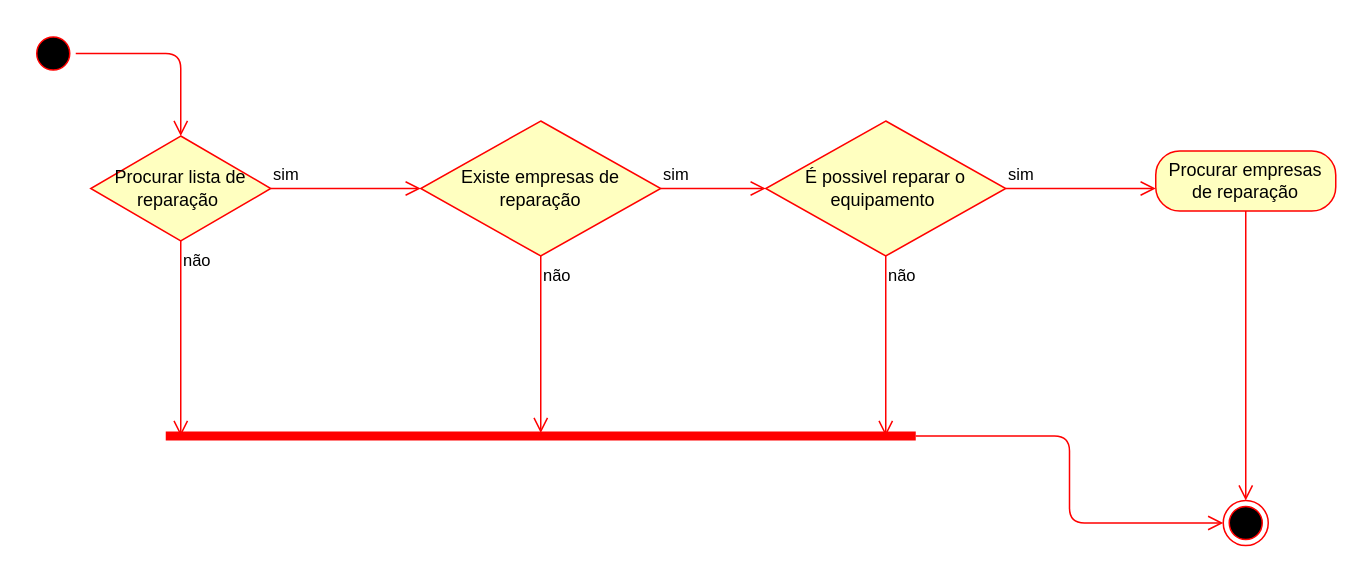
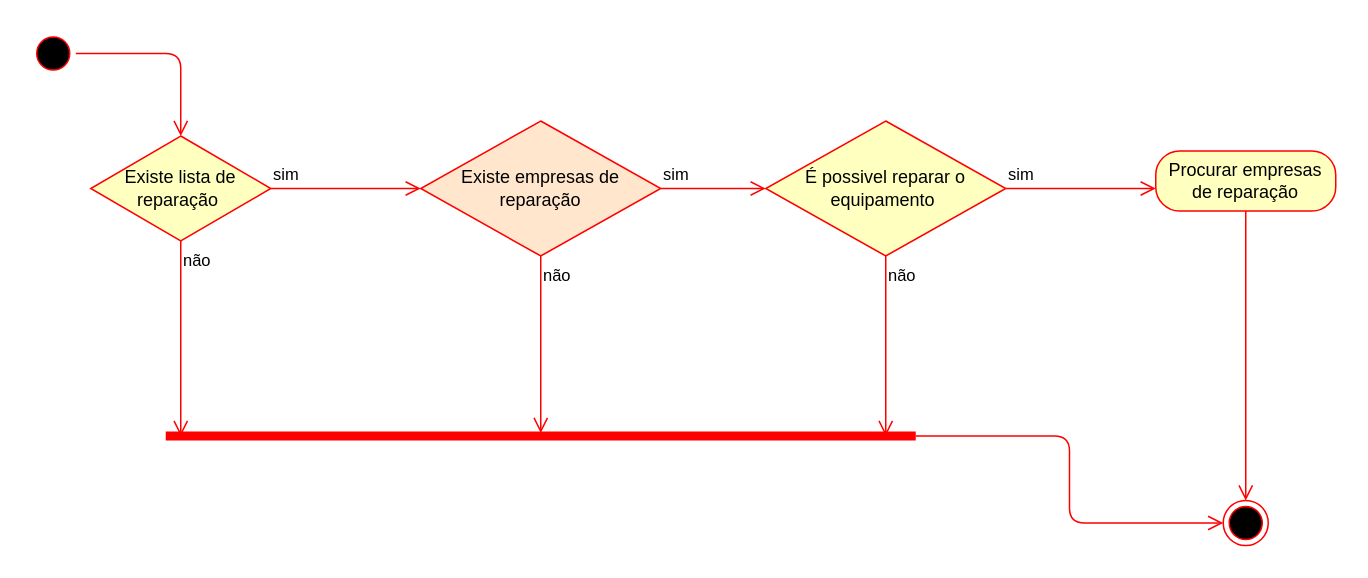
- <mxCell id="4" value="Procurar lista de reparação&amp;nbsp;" style="rhombus;whiteSpace=wrap;html=1;fillColor=#ffffc0;strokeColor=#ff0000;" parent="1" vertex="1"><mxGeometry x="60" y="90" width="120" height="70" as="geometry" /></mxCell>
+ <mxCell id="4" value="Existe lista de reparação&amp;nbsp;" style="rhombus;whiteSpace=wrap;html=1;fillColor=#ffffc0;strokeColor=#ff0000;" parent="1" vertex="1"><mxGeometry x="60" y="90" width="120" height="70" as="geometry" /></mxCell>
- <mxCell id="7" value="Existe empresas de reparação" style="rhombus;whiteSpace=wrap;html=1;fillColor=#ffffc0;strokeColor=#ff0000;" parent="1" vertex="1"><mxGeometry x="280" y="80" width="160" height="90" as="geometry" /></mxCell>
+ <mxCell id="7" value="Existe empresas de reparação" style="rhombus;whiteSpace=wrap;html=1;fillColor=#ffe6cc;strokeColor=#ff0000;" parent="1" vertex="1"><mxGeometry x="280" y="80" width="160" height="90" as="geometry" /></mxCell>
